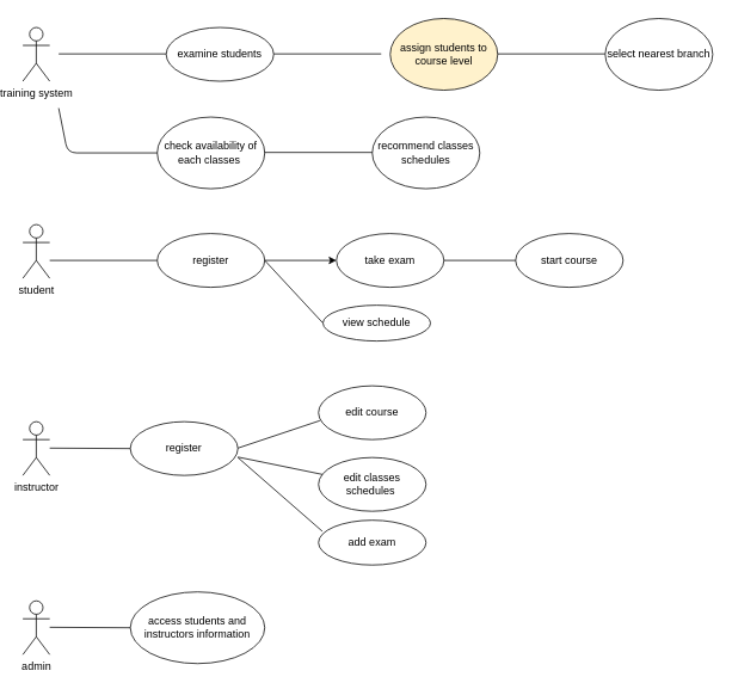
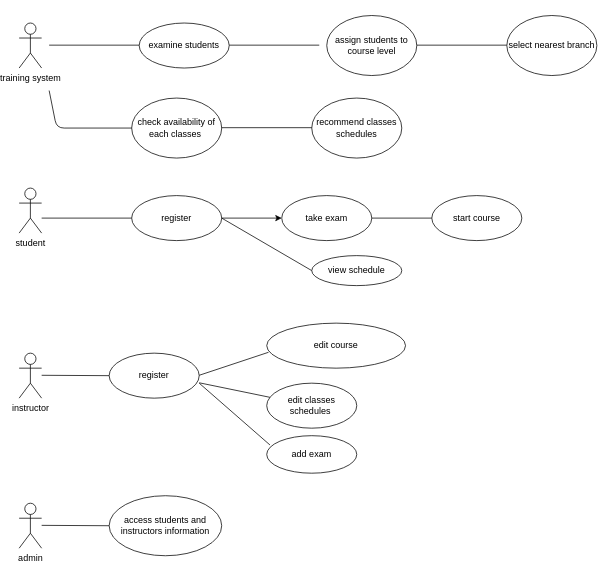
- <mxCell id="5" value="assign students to course level" style="ellipse;whiteSpace=wrap;html=1;fillColor=#fff2cc;" vertex="1" parent="1"><mxGeometry x="430" y="20" width="120" height="80" as="geometry" /></mxCell>
+ <mxCell id="5" value="assign students to course level" style="ellipse;whiteSpace=wrap;html=1;" vertex="1" parent="1"><mxGeometry x="430" y="20" width="120" height="80" as="geometry" /></mxCell>
- <mxCell id="31" value="view schedule" style="ellipse;whiteSpace=wrap;html=1;" vertex="1" parent="1"><mxGeometry x="355" y="340" width="120" height="40" as="geometry" /></mxCell>
+ <mxCell id="31" value="view schedule" style="ellipse;whiteSpace=wrap;html=1;" vertex="1" parent="1"><mxGeometry x="410" y="340" width="120" height="40" as="geometry" /></mxCell>
- <mxCell id="23" value="edit course" style="ellipse;whiteSpace=wrap;html=1;" vertex="1" parent="1"><mxGeometry x="350" y="430" width="120" height="60" as="geometry" /></mxCell>
+ <mxCell id="23" value="edit course" style="ellipse;whiteSpace=wrap;html=1;" vertex="1" parent="1"><mxGeometry x="350" y="430" width="185" height="60" as="geometry" /></mxCell>
